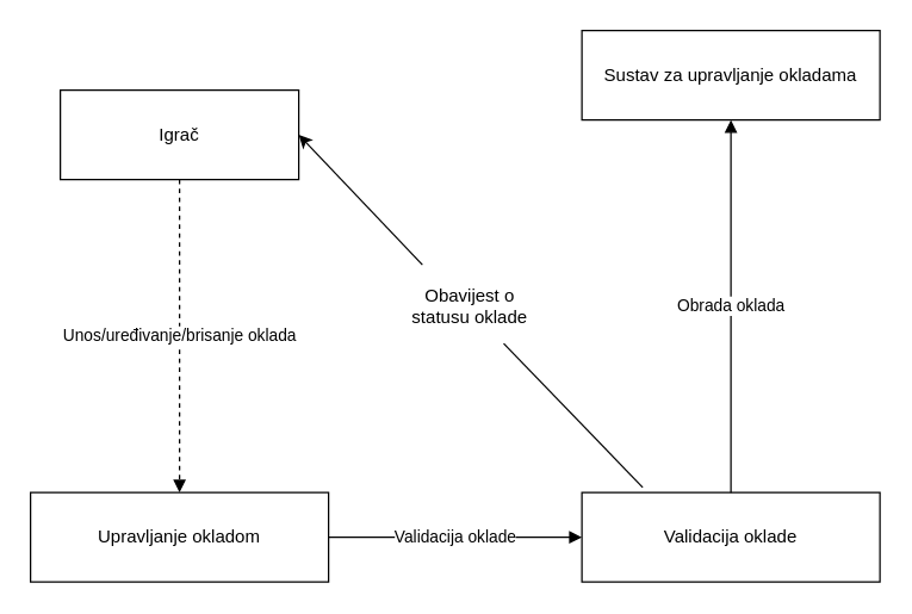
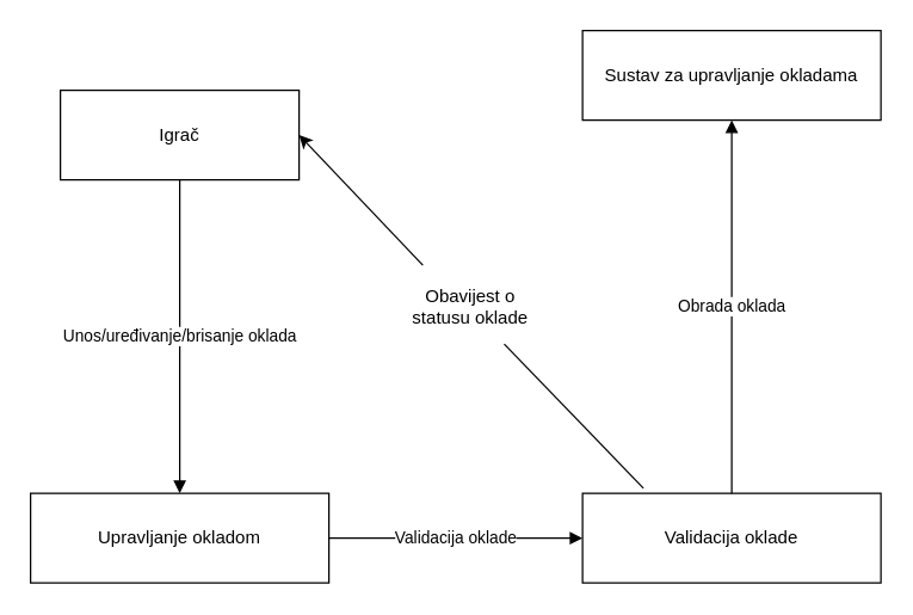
- <mxCell id="6" value="Unos/uređivanje/brisanje oklada" style="edgeStyle=orthogonalEdgeStyle;rounded=0;orthogonalLoop=1;jettySize=auto;html=1;endArrow=block;endFill=1;dashed=1;" edge="1" parent="1" source="2" target="3"><mxGeometry relative="1" as="geometry" /></mxCell>
+ <mxCell id="6" value="Unos/uređivanje/brisanje oklada" style="edgeStyle=orthogonalEdgeStyle;rounded=0;orthogonalLoop=1;jettySize=auto;html=1;endArrow=block;endFill=1;" edge="1" parent="1" source="2" target="3"><mxGeometry relative="1" as="geometry" /></mxCell>
